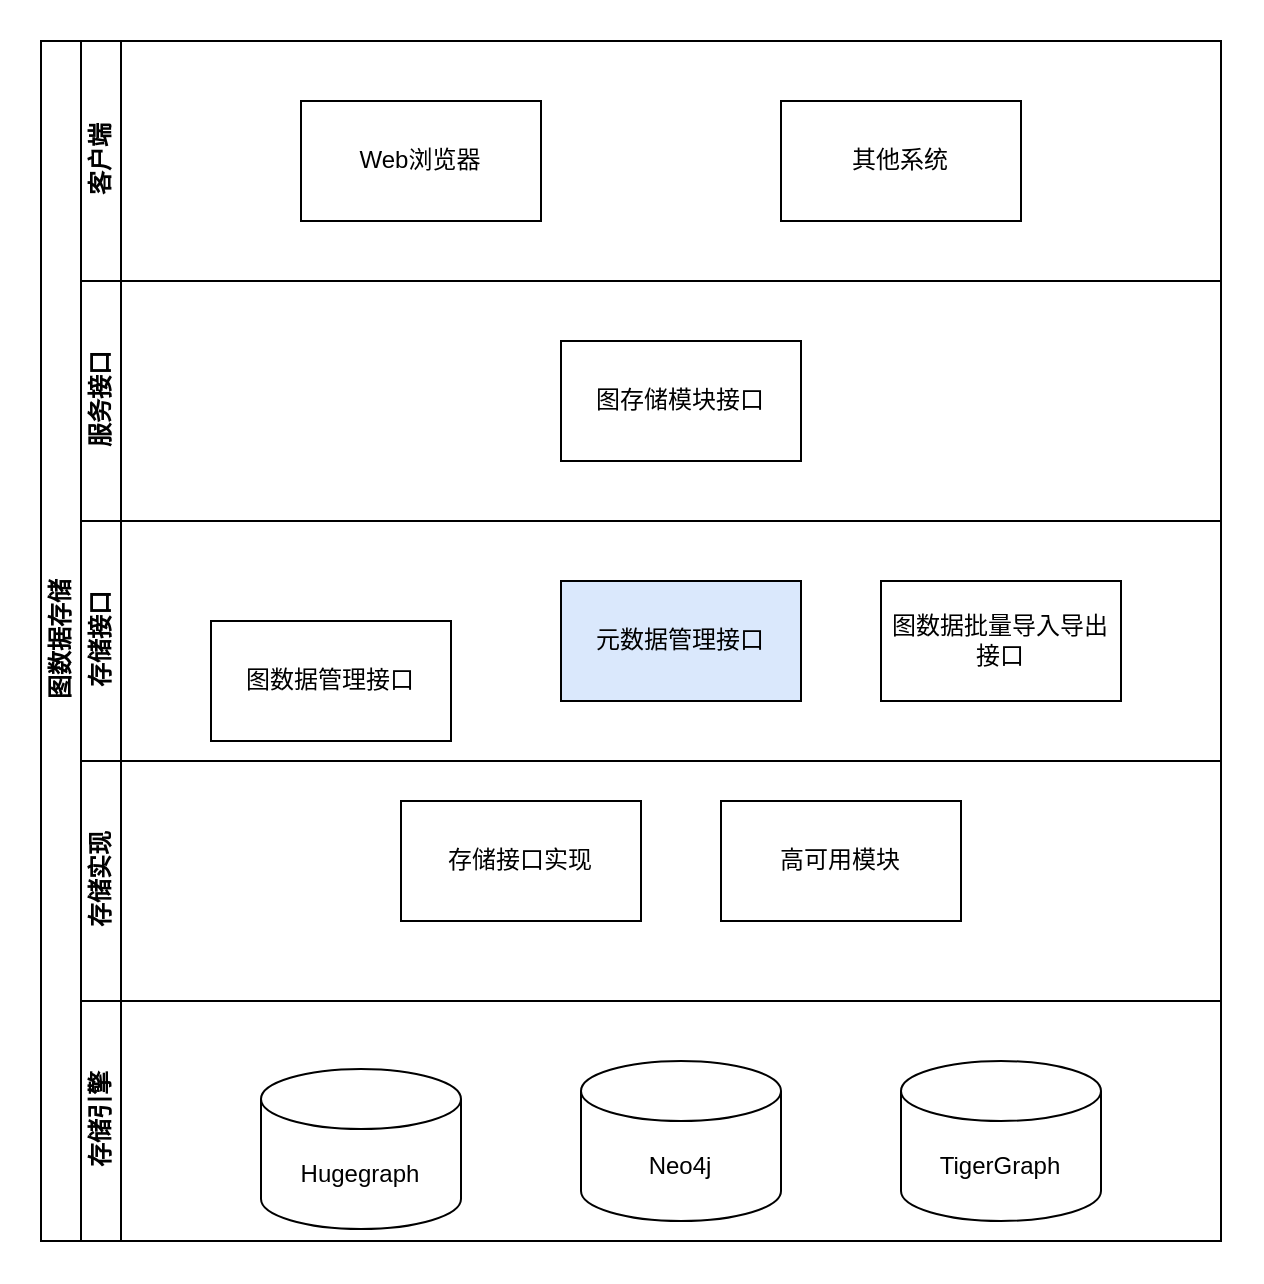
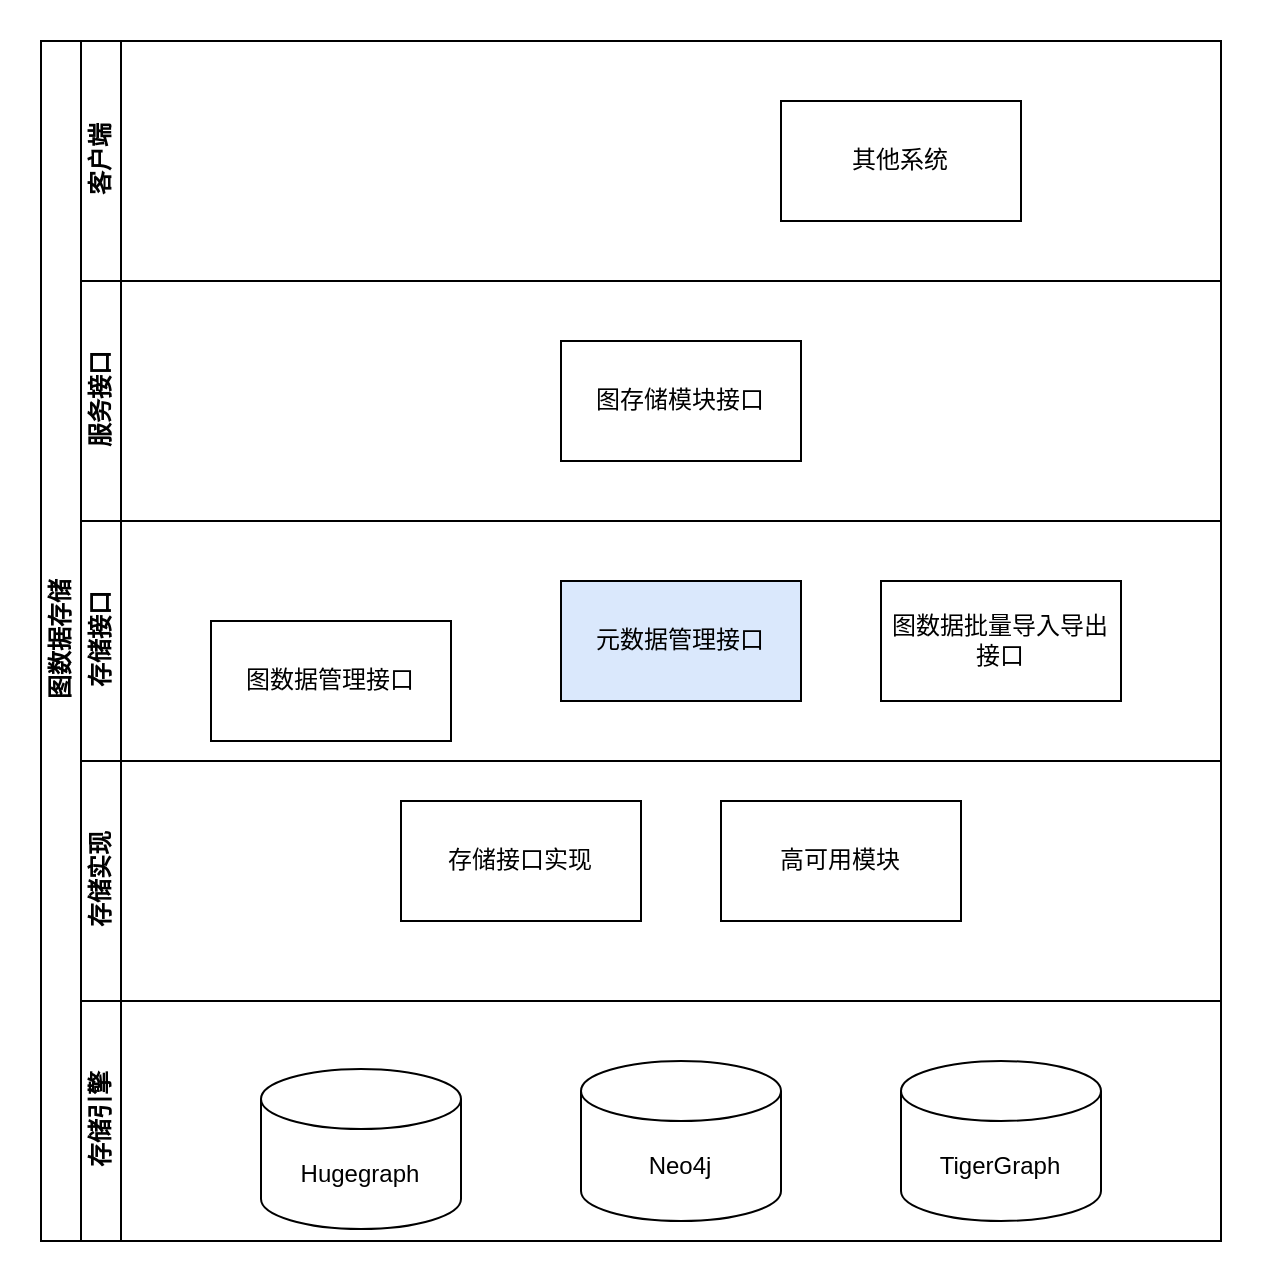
- <mxCell id="4" value="Web浏览器" style="rounded=0;whiteSpace=wrap;html=1;" vertex="1" parent="3"><mxGeometry x="110" y="30" width="120" height="60" as="geometry" /></mxCell>
